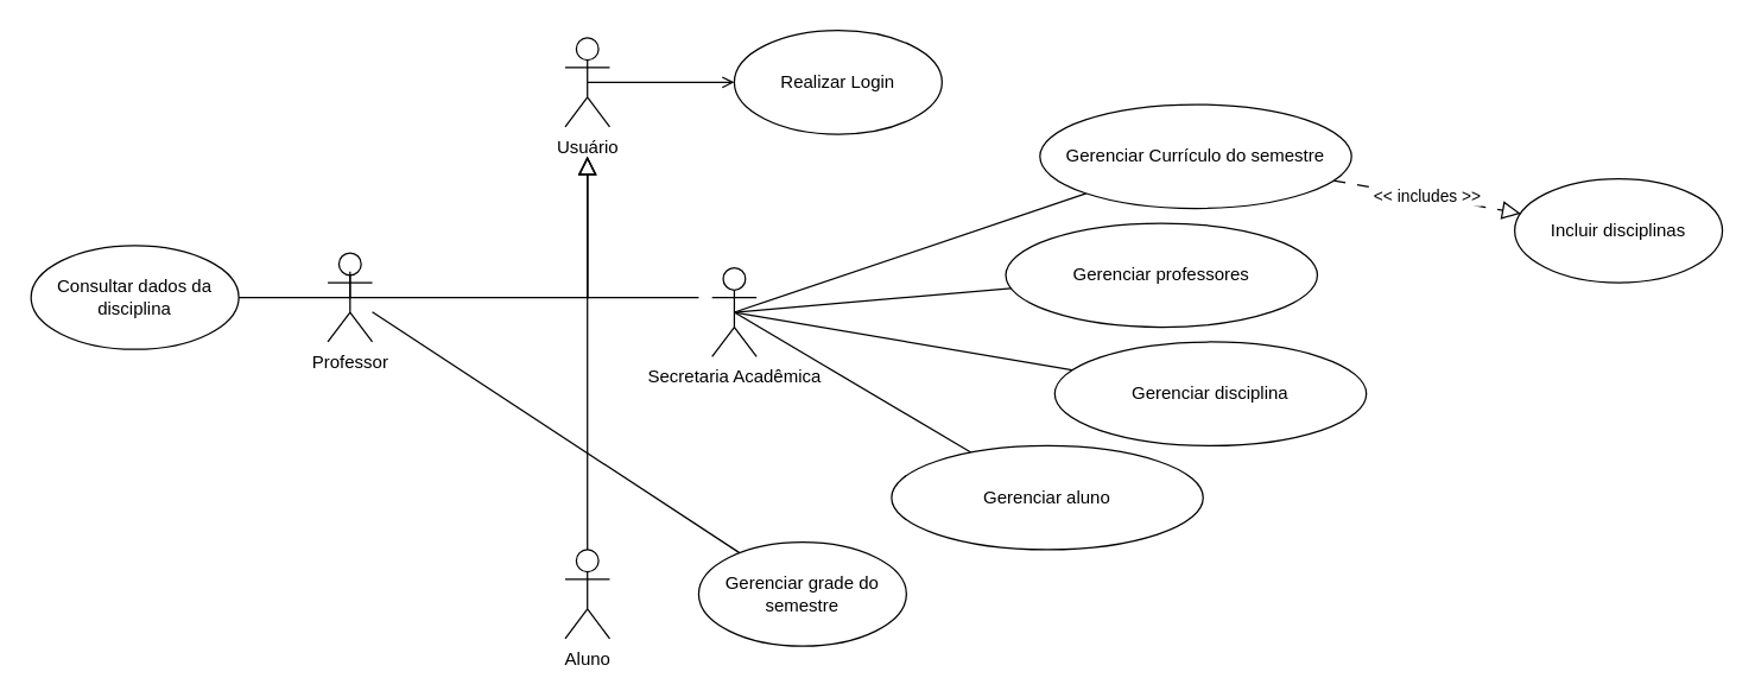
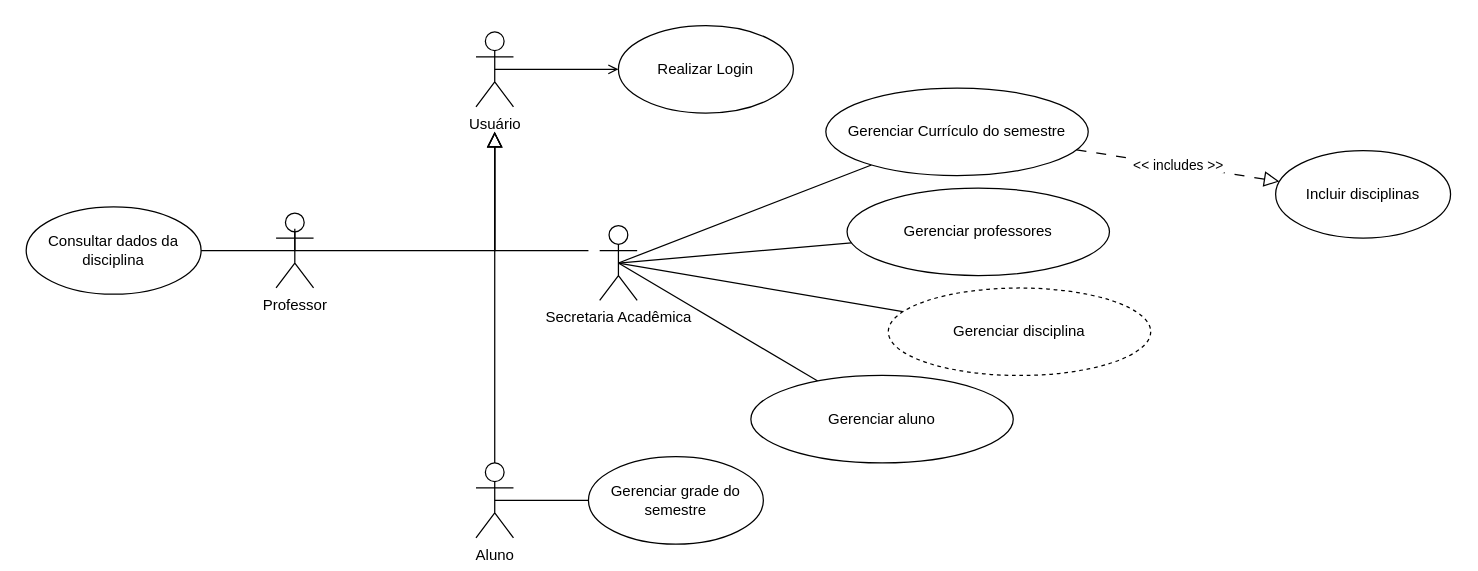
- <mxCell id="4" value="Gerenciar Currículo do semestre" style="ellipse;whiteSpace=wrap;html=1;" parent="1" vertex="1"><mxGeometry x="700" y="70" width="210" height="70" as="geometry" /></mxCell>
+ <mxCell id="4" value="Gerenciar Currículo do semestre" style="ellipse;whiteSpace=wrap;html=1;" parent="1" vertex="1"><mxGeometry x="660" y="70" width="210" height="70" as="geometry" /></mxCell>
- <mxCell id="22" value="Gerenciar disciplina" style="ellipse;whiteSpace=wrap;html=1;" parent="1" vertex="1"><mxGeometry x="710" y="230" width="210" height="70" as="geometry" /></mxCell>
+ <mxCell id="22" value="Gerenciar disciplina" style="ellipse;whiteSpace=wrap;html=1;dashed=1;" parent="1" vertex="1"><mxGeometry x="710" y="230" width="210" height="70" as="geometry" /></mxCell>
- <mxCell id="10" style="rounded=0;orthogonalLoop=1;jettySize=auto;html=1;endArrow=none;endFill=0;" parent="1" source="11" target="12" edge="1"><mxGeometry relative="1" as="geometry" /></mxCell>
+ <mxCell id="10" style="rounded=0;orthogonalLoop=1;jettySize=auto;html=1;entryX=0.5;entryY=0.5;entryDx=0;entryDy=0;entryPerimeter=0;endArrow=none;endFill=0;" parent="1" source="11" target="9" edge="1"><mxGeometry relative="1" as="geometry" /></mxCell>
